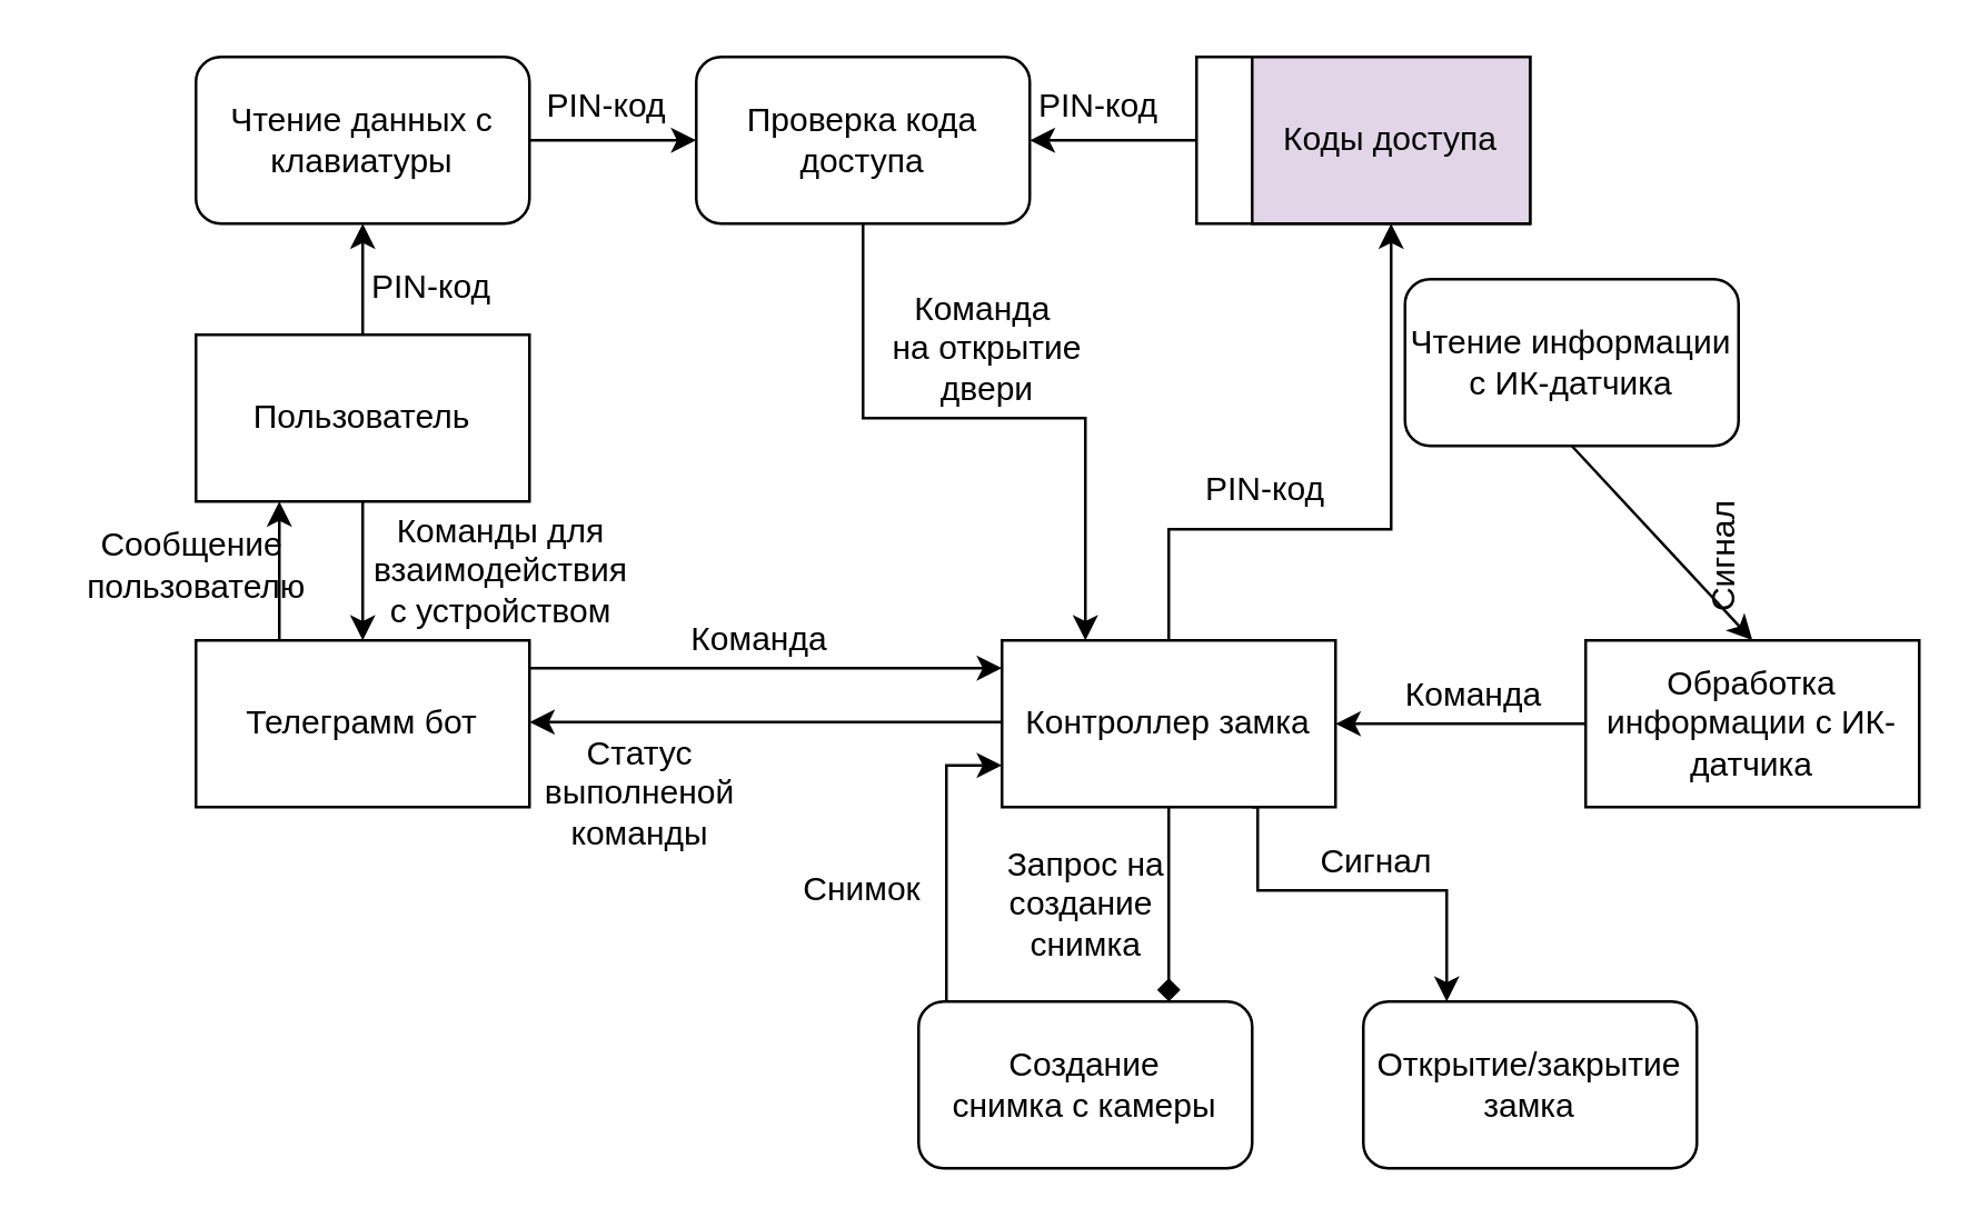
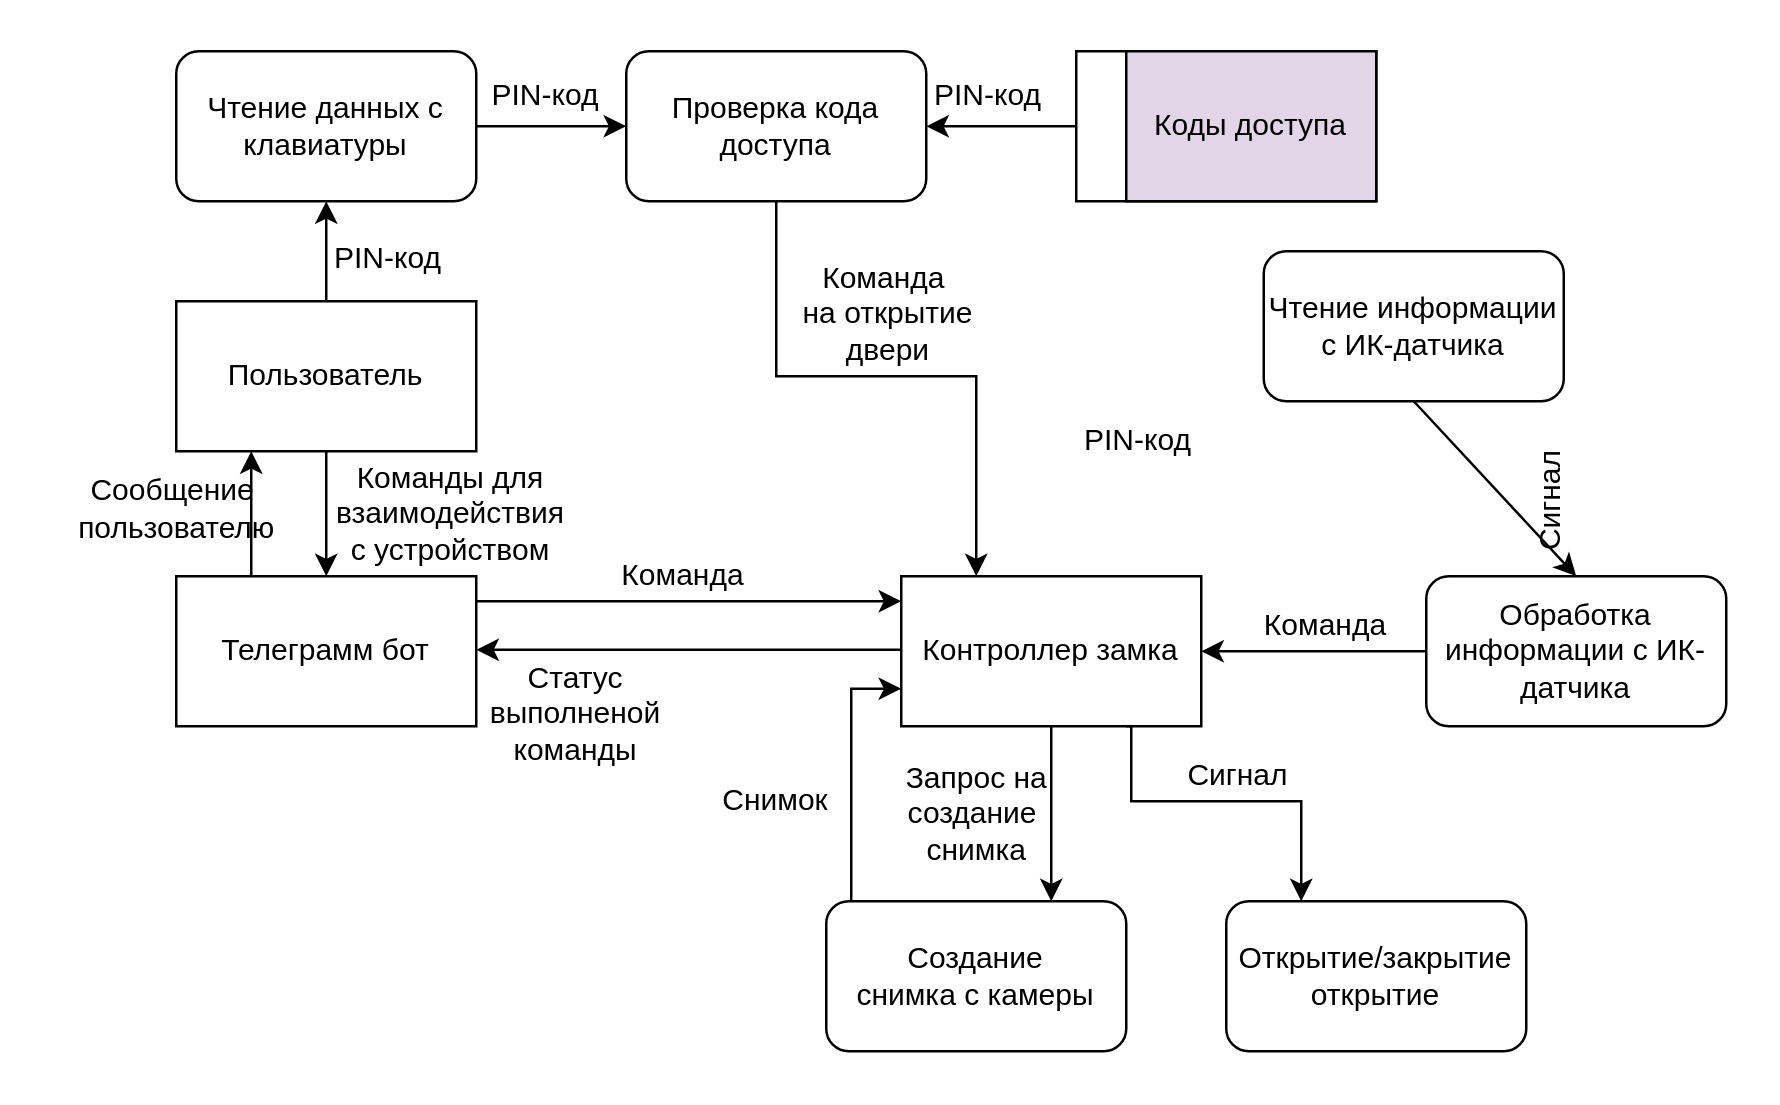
- <mxCell id="18" value="" style="endArrow=classic;html=1;rounded=0;edgeStyle=orthogonalEdgeStyle;exitX=0.5;exitY=0;exitDx=0;exitDy=0;entryX=0.5;entryY=1;entryDx=0;entryDy=0;" parent="1" source="3" target="27" edge="1"><mxGeometry width="50" height="50" relative="1" as="geometry"><mxPoint x="270" y="0" as="sourcePoint" /><mxPoint x="320" y="-50" as="targetPoint" /><Array as="points"><mxPoint x="420" y="190" /><mxPoint x="500" y="190" /></Array></mxGeometry></mxCell>
- <mxCell id="6" value="Обработка информации с ИК-датчика" style="whiteSpace=wrap;html=1;rounded=0;" parent="1" vertex="1"><mxGeometry x="570" y="230" width="120" height="60" as="geometry" /></mxCell>
+ <mxCell id="6" value="Обработка информации с ИК-датчика" style="rounded=1;whiteSpace=wrap;html=1;" parent="1" vertex="1"><mxGeometry x="570" y="230" width="120" height="60" as="geometry" /></mxCell>
- <mxCell id="2" style="edgeStyle=orthogonalEdgeStyle;rounded=0;orthogonalLoop=1;jettySize=auto;html=1;exitX=0.5;exitY=1;exitDx=0;exitDy=0;entryX=0.75;entryY=0;entryDx=0;entryDy=0;endArrow=diamond;" edge="1" parent="1" source="3" target="29"><mxGeometry relative="1" as="geometry" /></mxCell>
+ <mxCell id="2" style="edgeStyle=orthogonalEdgeStyle;rounded=0;orthogonalLoop=1;jettySize=auto;html=1;exitX=0.5;exitY=1;exitDx=0;exitDy=0;entryX=0.75;entryY=0;entryDx=0;entryDy=0;" edge="1" parent="1" source="3" target="29"><mxGeometry relative="1" as="geometry" /></mxCell>
- <mxCell id="32" value="Открытие/закрытие замка" style="rounded=1;whiteSpace=wrap;html=1;" parent="1" vertex="1"><mxGeometry x="490" y="360" width="120" height="60" as="geometry" /></mxCell>
+ <mxCell id="32" value="Открытие/закрытие открытие" style="rounded=1;whiteSpace=wrap;html=1;" parent="1" vertex="1"><mxGeometry x="490" y="360" width="120" height="60" as="geometry" /></mxCell>
